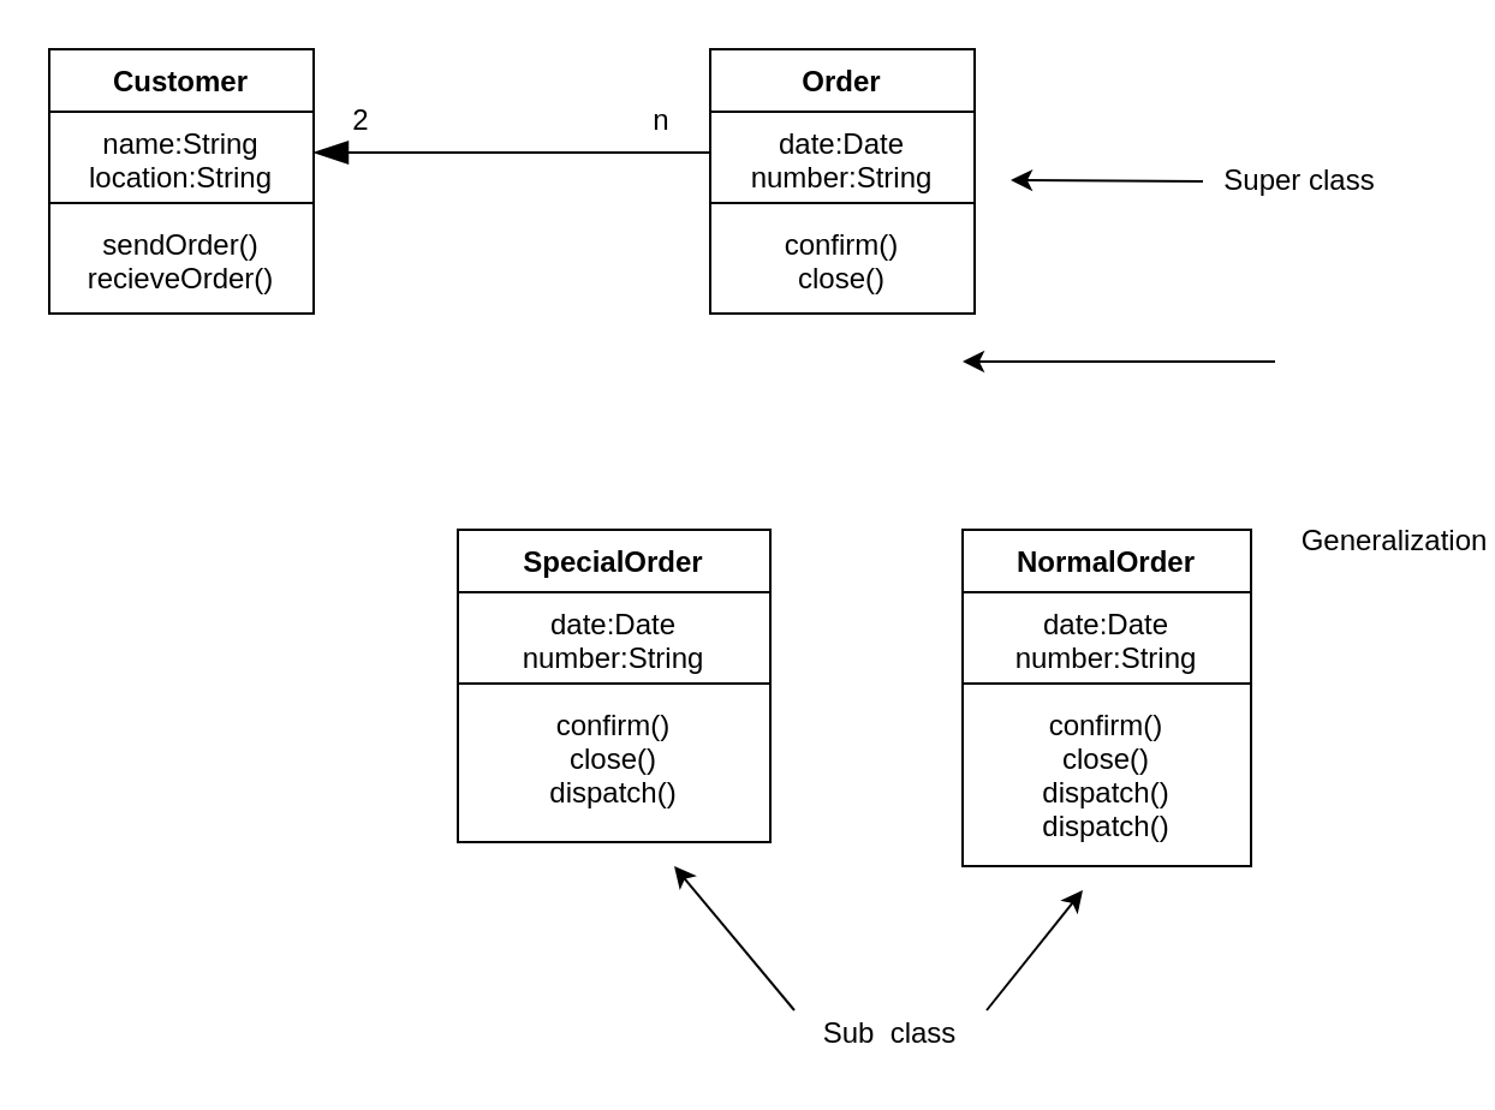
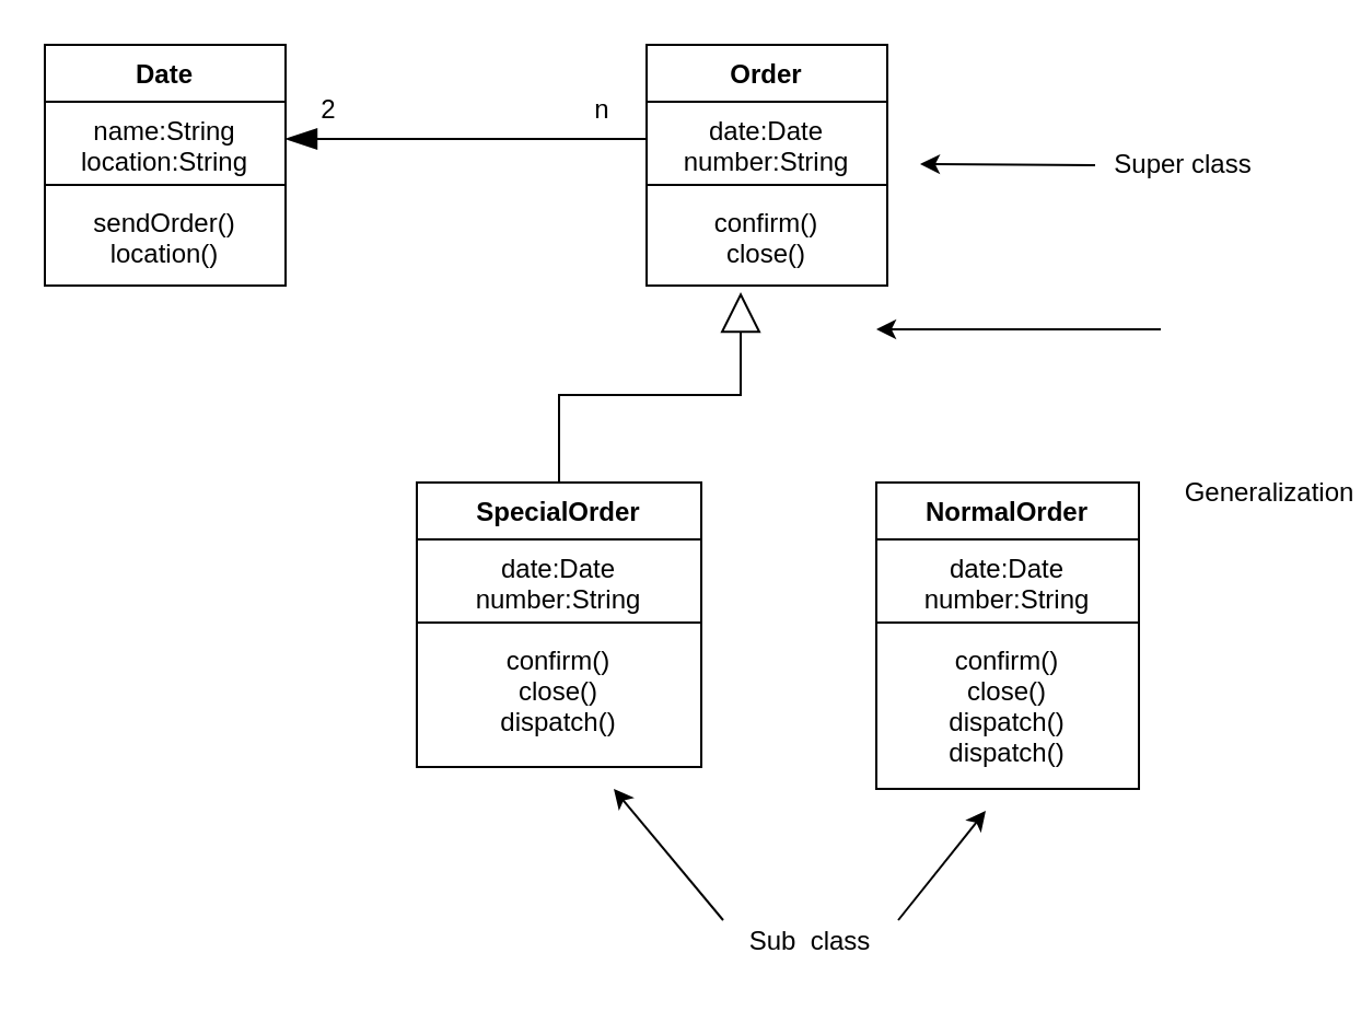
- <mxCell id="2" value="Customer" style="swimlane;fontStyle=1;align=center;verticalAlign=top;childLayout=stackLayout;horizontal=1;startSize=26;horizontalStack=0;resizeParent=1;resizeParentMax=0;resizeLast=0;collapsible=1;marginBottom=0;" parent="1" vertex="1"><mxGeometry x="20" y="20" width="110" height="110" as="geometry" /></mxCell>
+ <mxCell id="2" value="Date" style="swimlane;fontStyle=1;align=center;verticalAlign=top;childLayout=stackLayout;horizontal=1;startSize=26;horizontalStack=0;resizeParent=1;resizeParentMax=0;resizeLast=0;collapsible=1;marginBottom=0;" parent="1" vertex="1"><mxGeometry x="20" y="20" width="110" height="110" as="geometry" /></mxCell>
- <mxCell id="5" value="sendOrder()&#10;recieveOrder()" style="text;strokeColor=none;fillColor=none;align=center;verticalAlign=top;spacingLeft=4;spacingRight=4;overflow=hidden;rotatable=0;points=[[0,0.5],[1,0.5]];portConstraint=eastwest;" parent="2" vertex="1"><mxGeometry y="68" width="110" height="42" as="geometry" /></mxCell>
+ <mxCell id="5" value="sendOrder()&#10;location()" style="text;strokeColor=none;fillColor=none;align=center;verticalAlign=top;spacingLeft=4;spacingRight=4;overflow=hidden;rotatable=0;points=[[0,0.5],[1,0.5]];portConstraint=eastwest;" parent="2" vertex="1"><mxGeometry y="68" width="110" height="42" as="geometry" /></mxCell>
+ <mxCell id="13" value="" style="edgeStyle=orthogonalEdgeStyle;rounded=0;orthogonalLoop=1;jettySize=auto;html=1;endArrow=block;endFill=0;endSize=16;entryX=0.391;entryY=1.071;entryDx=0;entryDy=0;entryPerimeter=0;" parent="1" source="14" target="10" edge="1"><mxGeometry relative="1" as="geometry"><mxPoint x="255" y="140" as="targetPoint" /><Array as="points"><mxPoint x="255" y="180" /><mxPoint x="338" y="180" /></Array></mxGeometry></mxCell>
